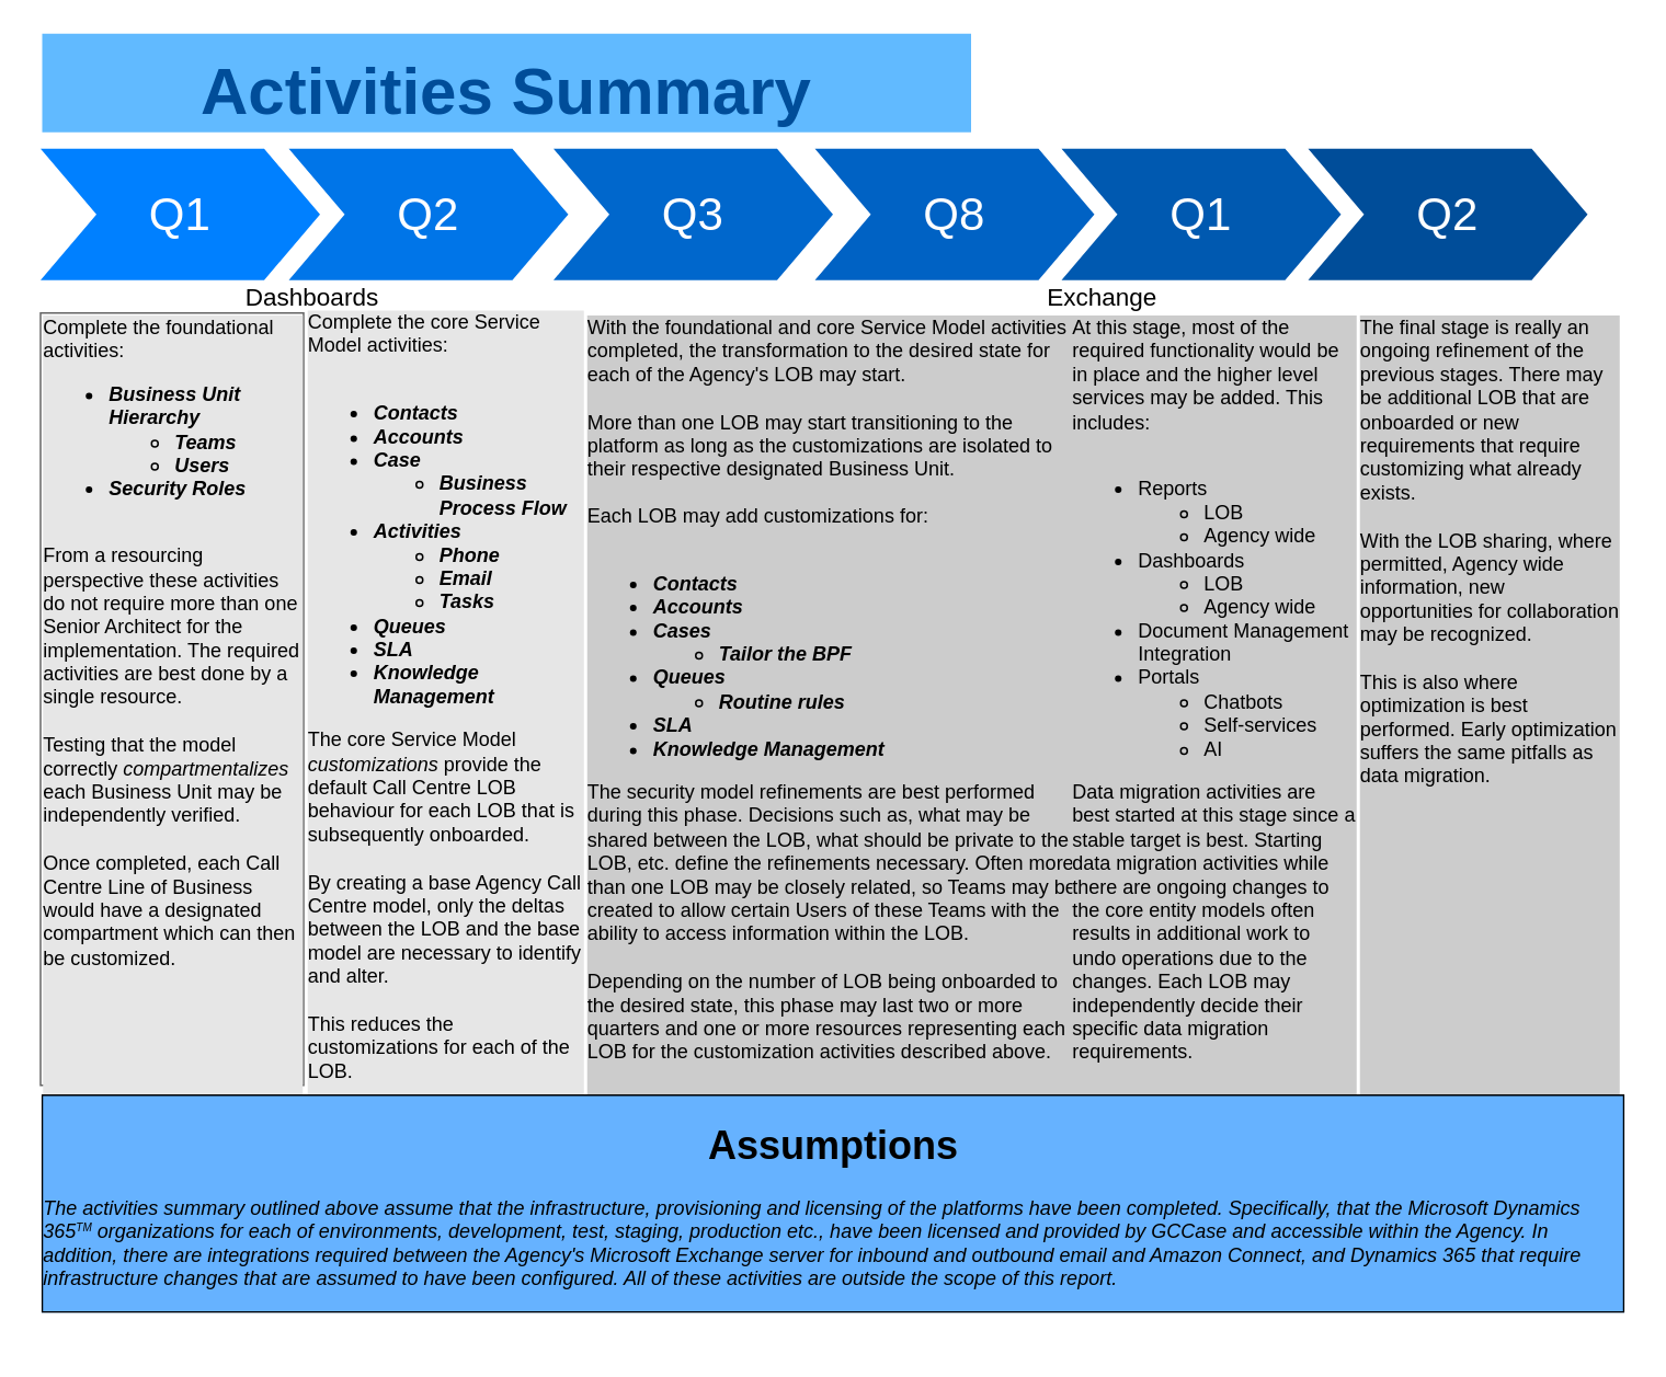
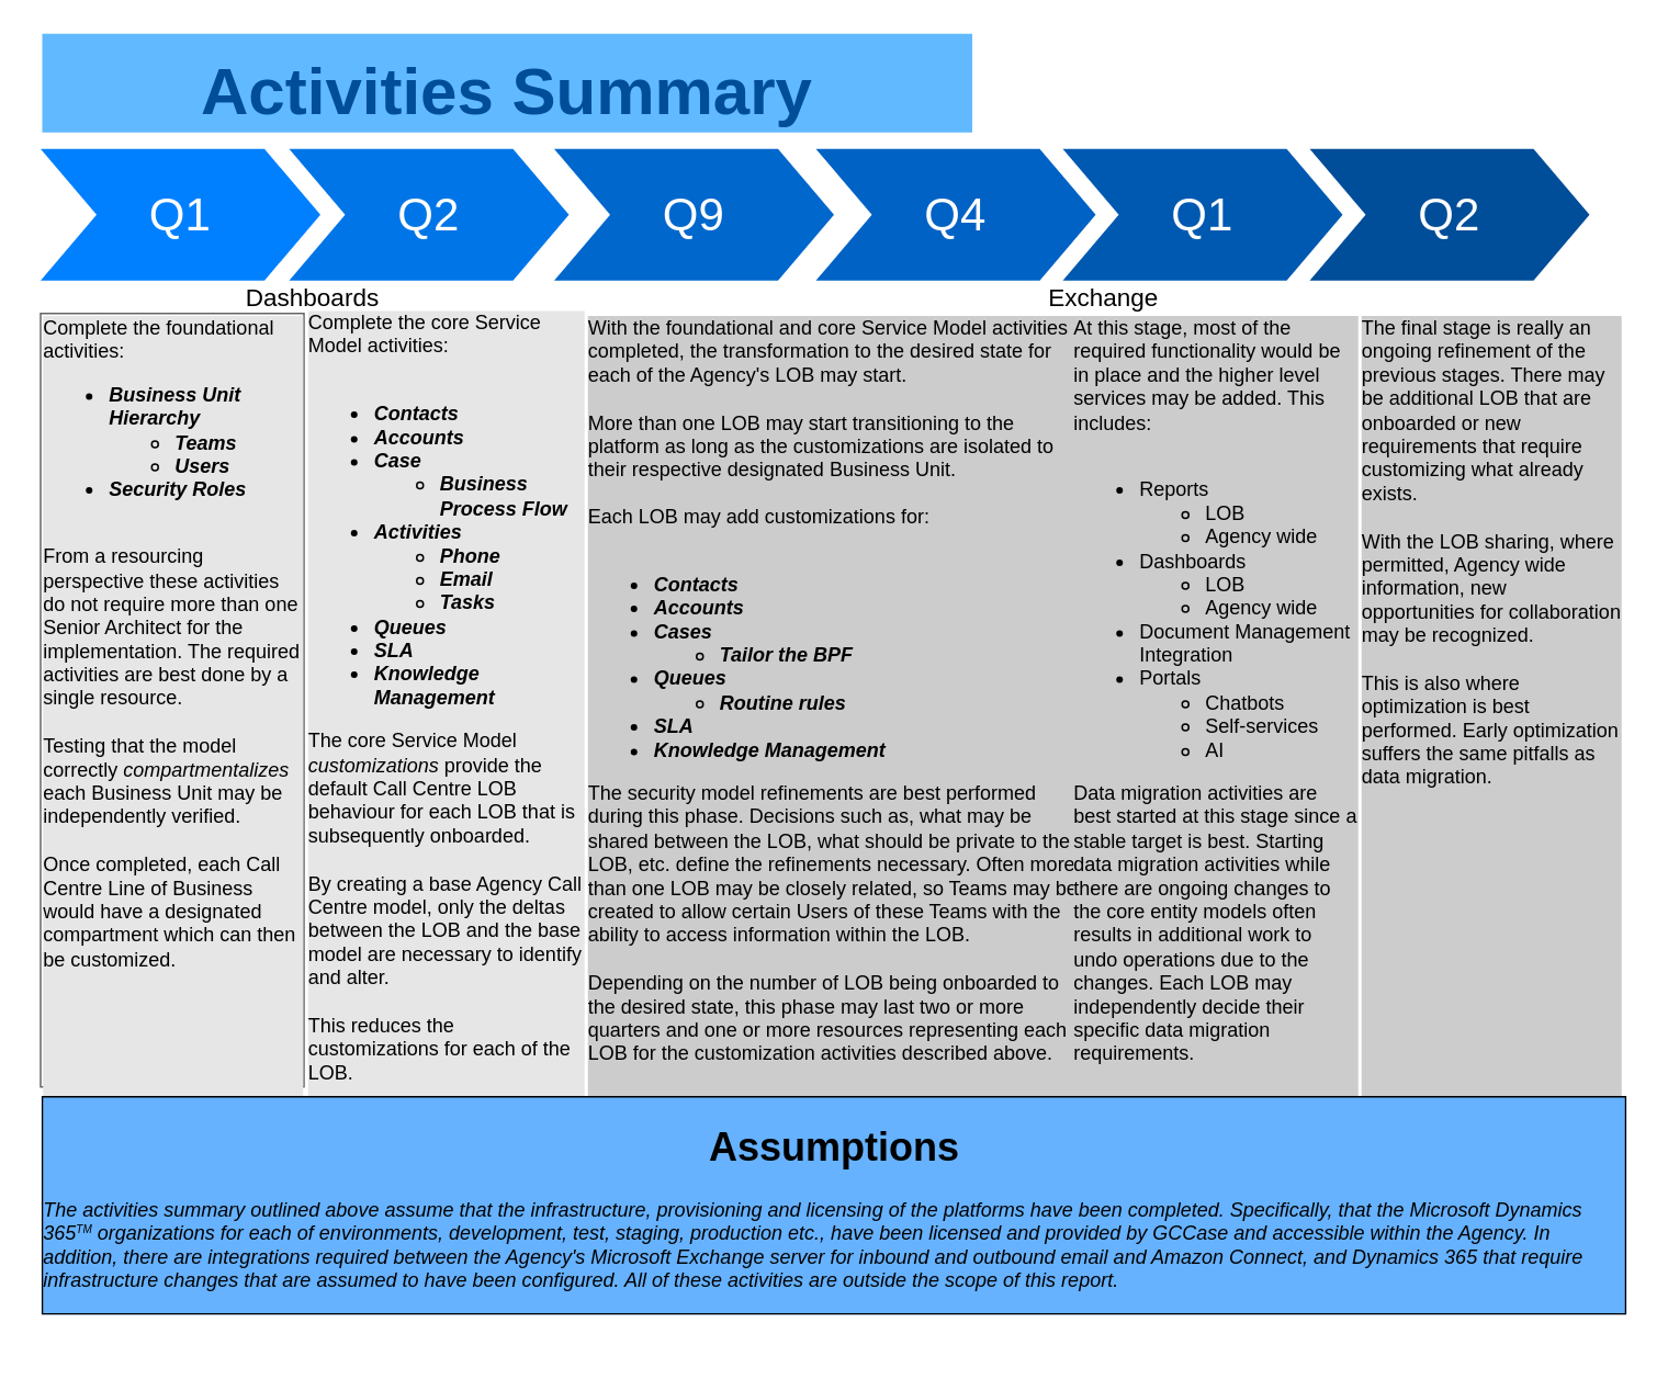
- <mxCell id="4" value="Q3" style="shape=step;whiteSpace=wrap;html=1;fontSize=28;fillColor=#0067CC;fontColor=#FFFFFF;strokeColor=none;" parent="1" vertex="1"><mxGeometry x="336" y="90" width="170" height="80" as="geometry" /></mxCell>
+ <mxCell id="4" value="Q9" style="shape=step;whiteSpace=wrap;html=1;fontSize=28;fillColor=#0067CC;fontColor=#FFFFFF;strokeColor=none;" parent="1" vertex="1"><mxGeometry x="336" y="90" width="170" height="80" as="geometry" /></mxCell>
- <mxCell id="5" value="Q8" style="shape=step;whiteSpace=wrap;html=1;fontSize=28;fillColor=#0062C4;fontColor=#FFFFFF;strokeColor=none;" parent="1" vertex="1"><mxGeometry x="495" y="90" width="170" height="80" as="geometry" /></mxCell>
+ <mxCell id="5" value="Q4" style="shape=step;whiteSpace=wrap;html=1;fontSize=28;fillColor=#0062C4;fontColor=#FFFFFF;strokeColor=none;" parent="1" vertex="1"><mxGeometry x="495" y="90" width="170" height="80" as="geometry" /></mxCell>
